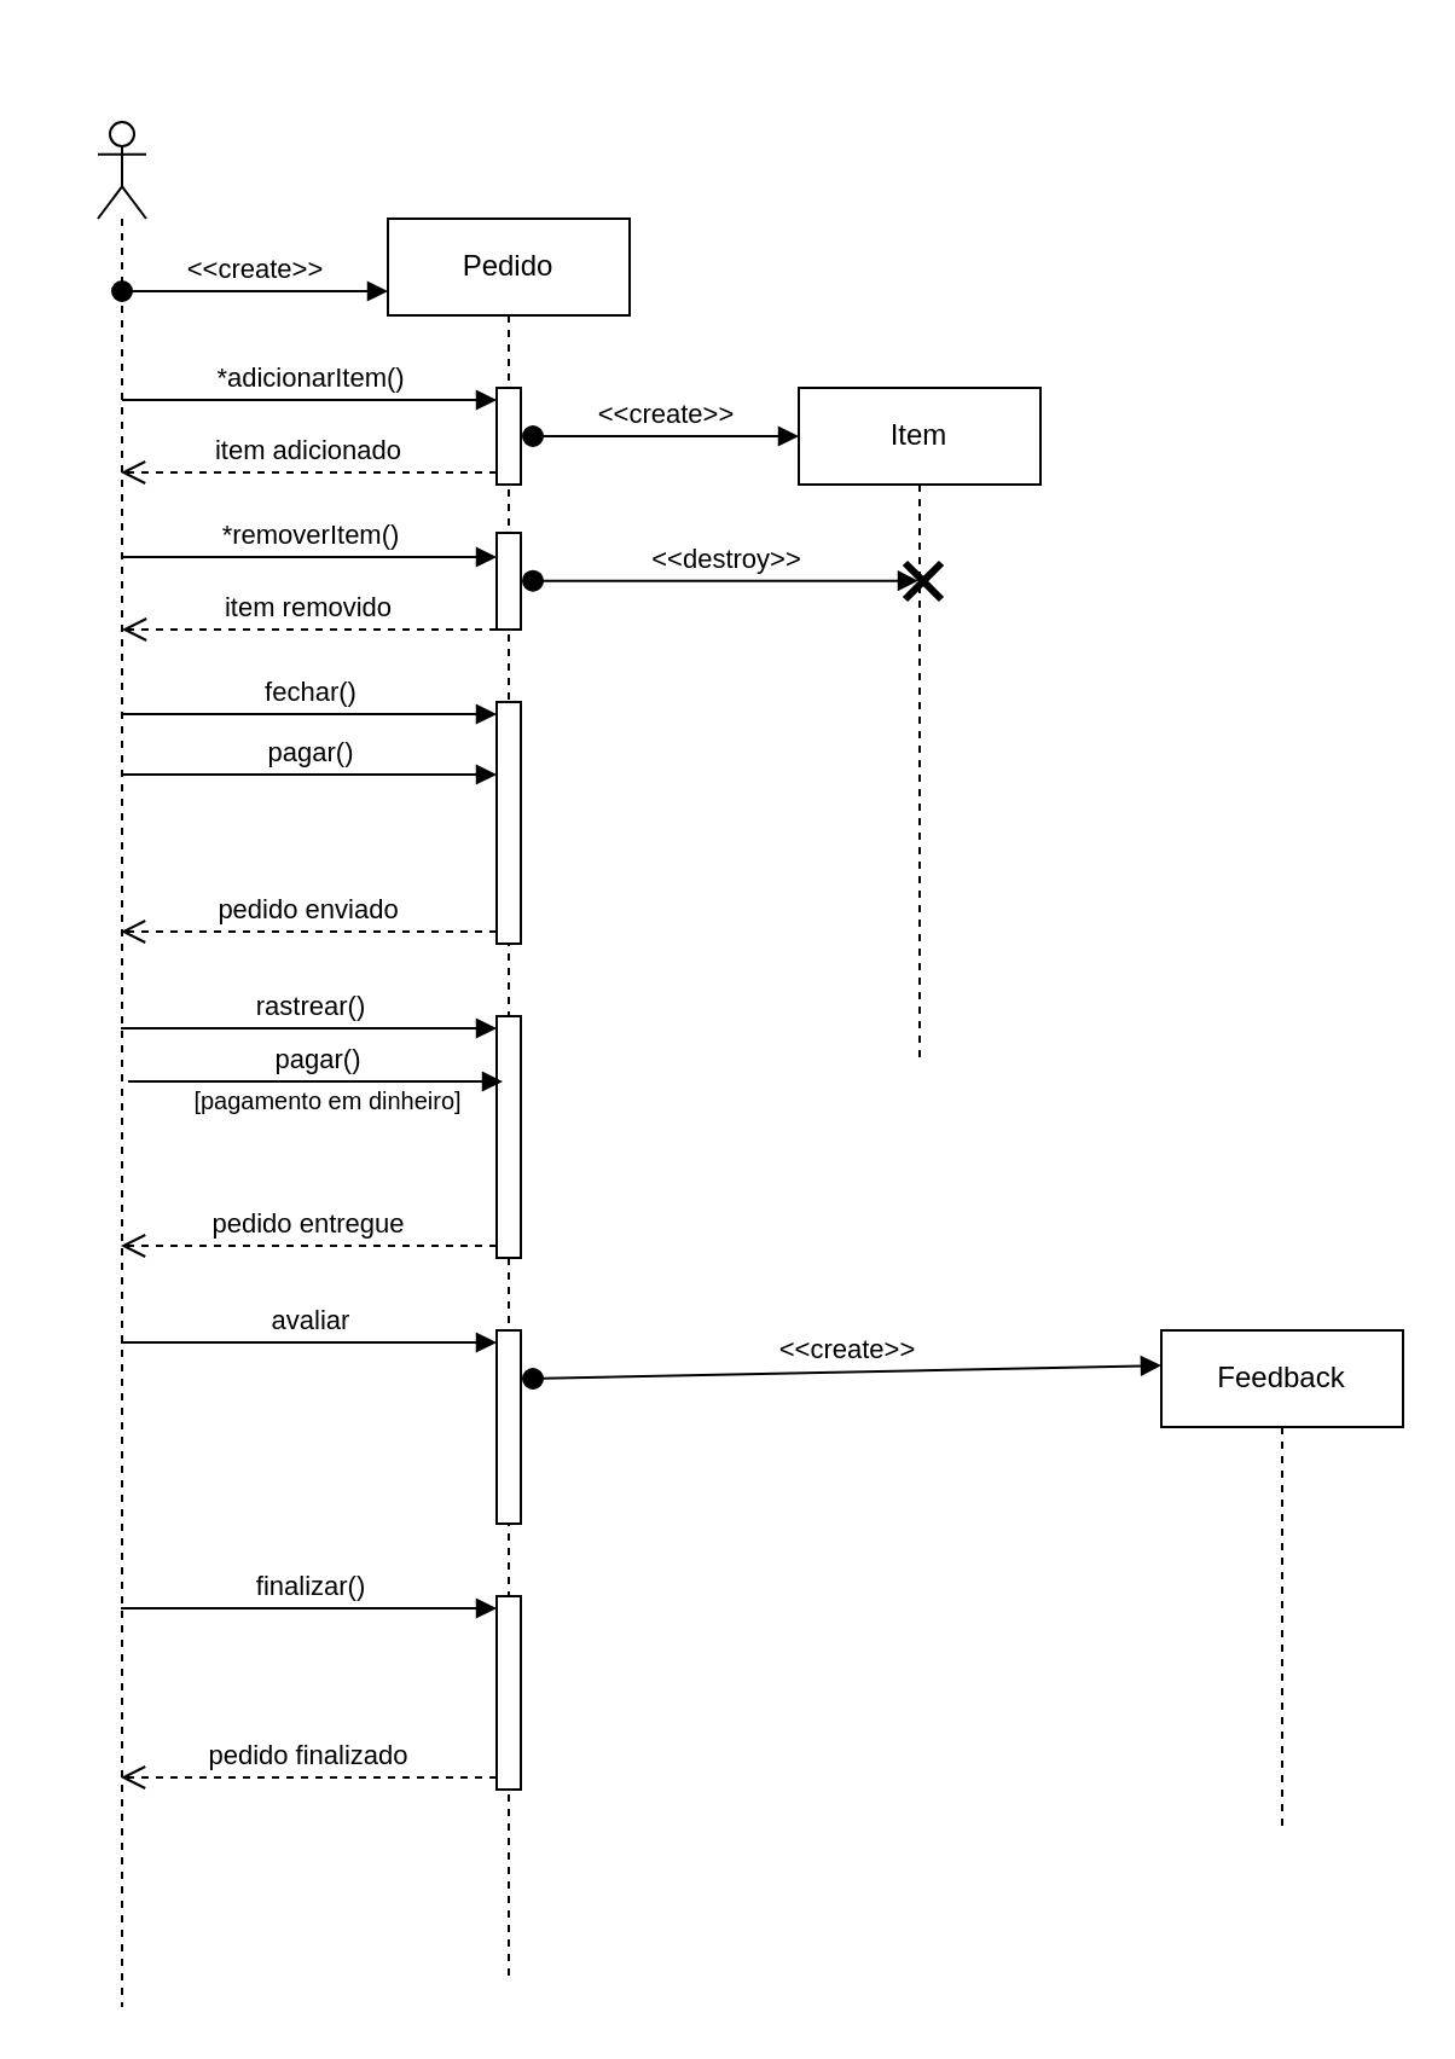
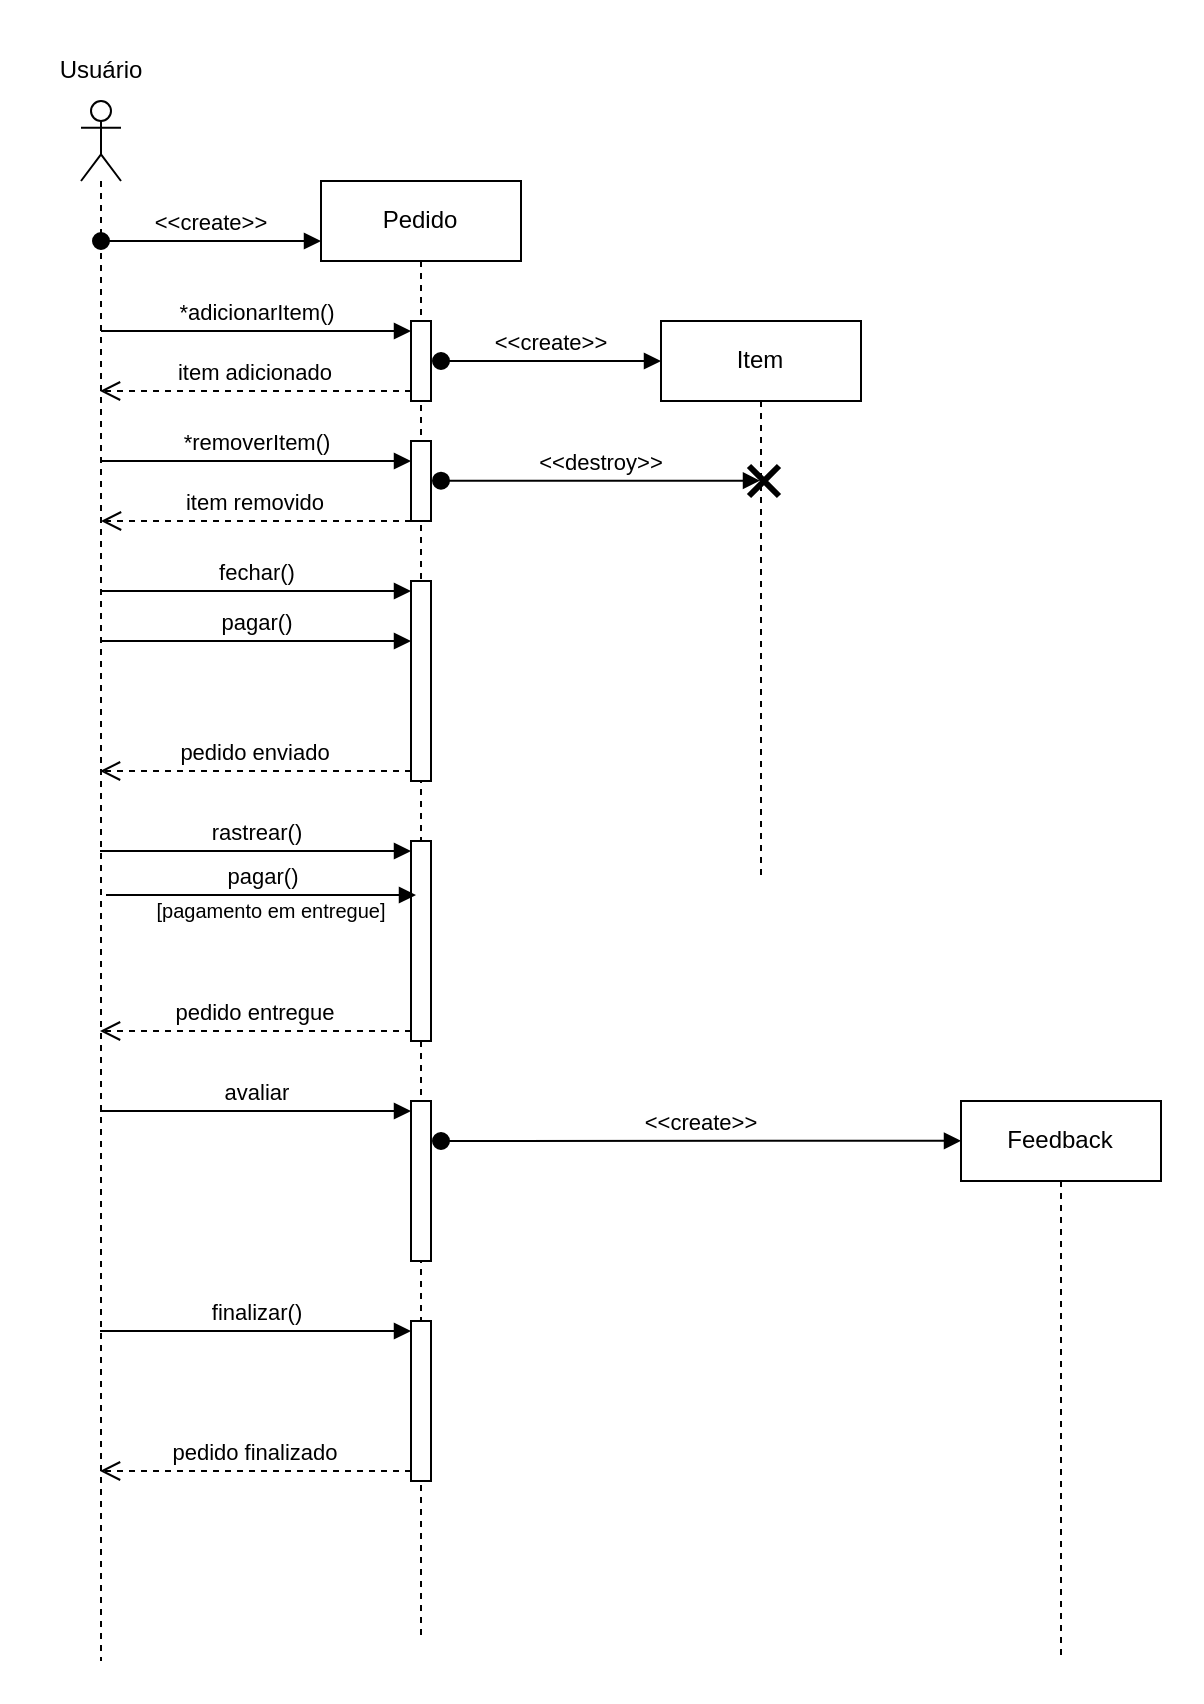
+ <mxCell id="3" value="Usuário" style="text;html=1;align=center;verticalAlign=middle;resizable=0;points=[];autosize=1;strokeColor=none;fillColor=none;" vertex="1" parent="1"><mxGeometry x="20" y="20" width="60" height="30" as="geometry" /></mxCell>
- <mxCell id="23" value="&lt;font size=&quot;1&quot;&gt;[pagamento em dinheiro]&lt;/font&gt;" style="text;html=1;align=center;verticalAlign=middle;resizable=0;points=[];autosize=1;strokeColor=none;fillColor=none;" vertex="1" parent="1"><mxGeometry x="70" y="440" width="130" height="30" as="geometry" /></mxCell>
+ <mxCell id="23" value="&lt;font size=&quot;1&quot;&gt;[pagamento em entregue]&lt;/font&gt;" style="text;html=1;align=center;verticalAlign=middle;resizable=0;points=[];autosize=1;strokeColor=none;fillColor=none;" vertex="1" parent="1"><mxGeometry x="70" y="440" width="130" height="30" as="geometry" /></mxCell>
- <mxCell id="28" value="Feedback" style="shape=umlLifeline;perimeter=lifelinePerimeter;whiteSpace=wrap;html=1;container=1;dropTarget=0;collapsible=0;recursiveResize=0;outlineConnect=0;portConstraint=eastwest;newEdgeStyle={&quot;curved&quot;:0,&quot;rounded&quot;:0};" vertex="1" parent="1"><mxGeometry x="480" y="550" width="100" height="205" as="geometry" /></mxCell>
+ <mxCell id="28" value="Feedback" style="shape=umlLifeline;perimeter=lifelinePerimeter;whiteSpace=wrap;html=1;container=1;dropTarget=0;collapsible=0;recursiveResize=0;outlineConnect=0;portConstraint=eastwest;newEdgeStyle={&quot;curved&quot;:0,&quot;rounded&quot;:0};" vertex="1" parent="1"><mxGeometry x="480" y="550" width="100" height="280" as="geometry" /></mxCell>
